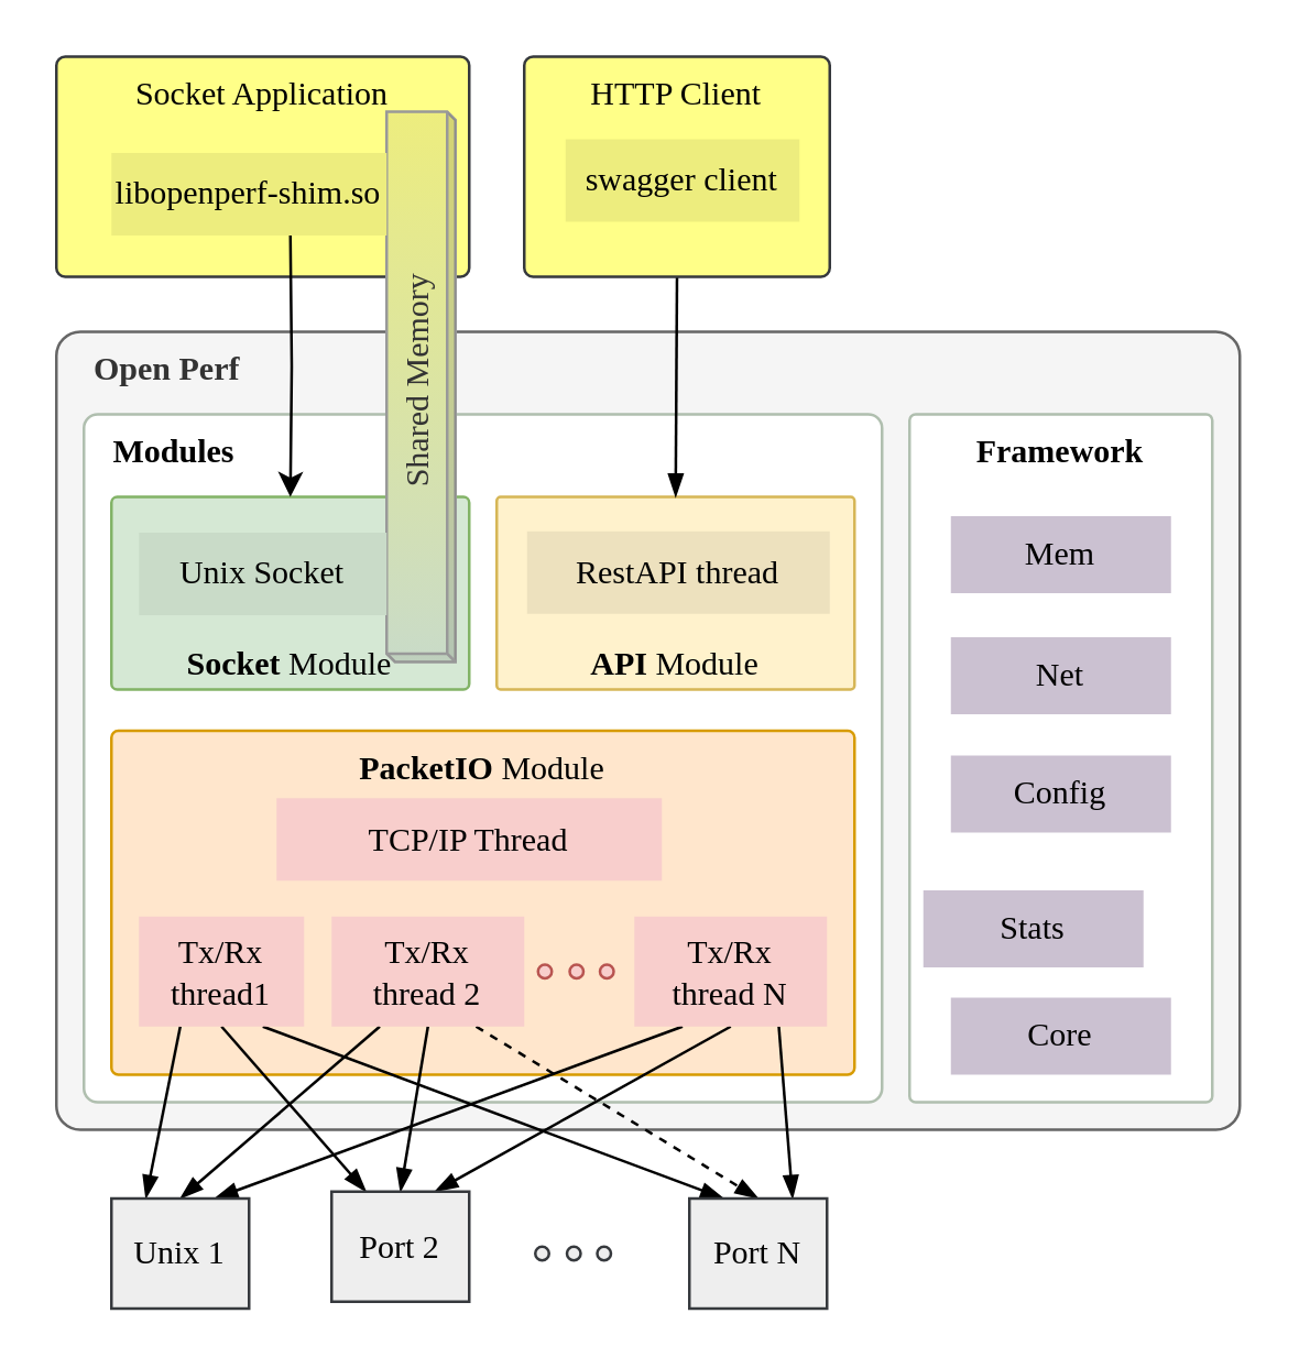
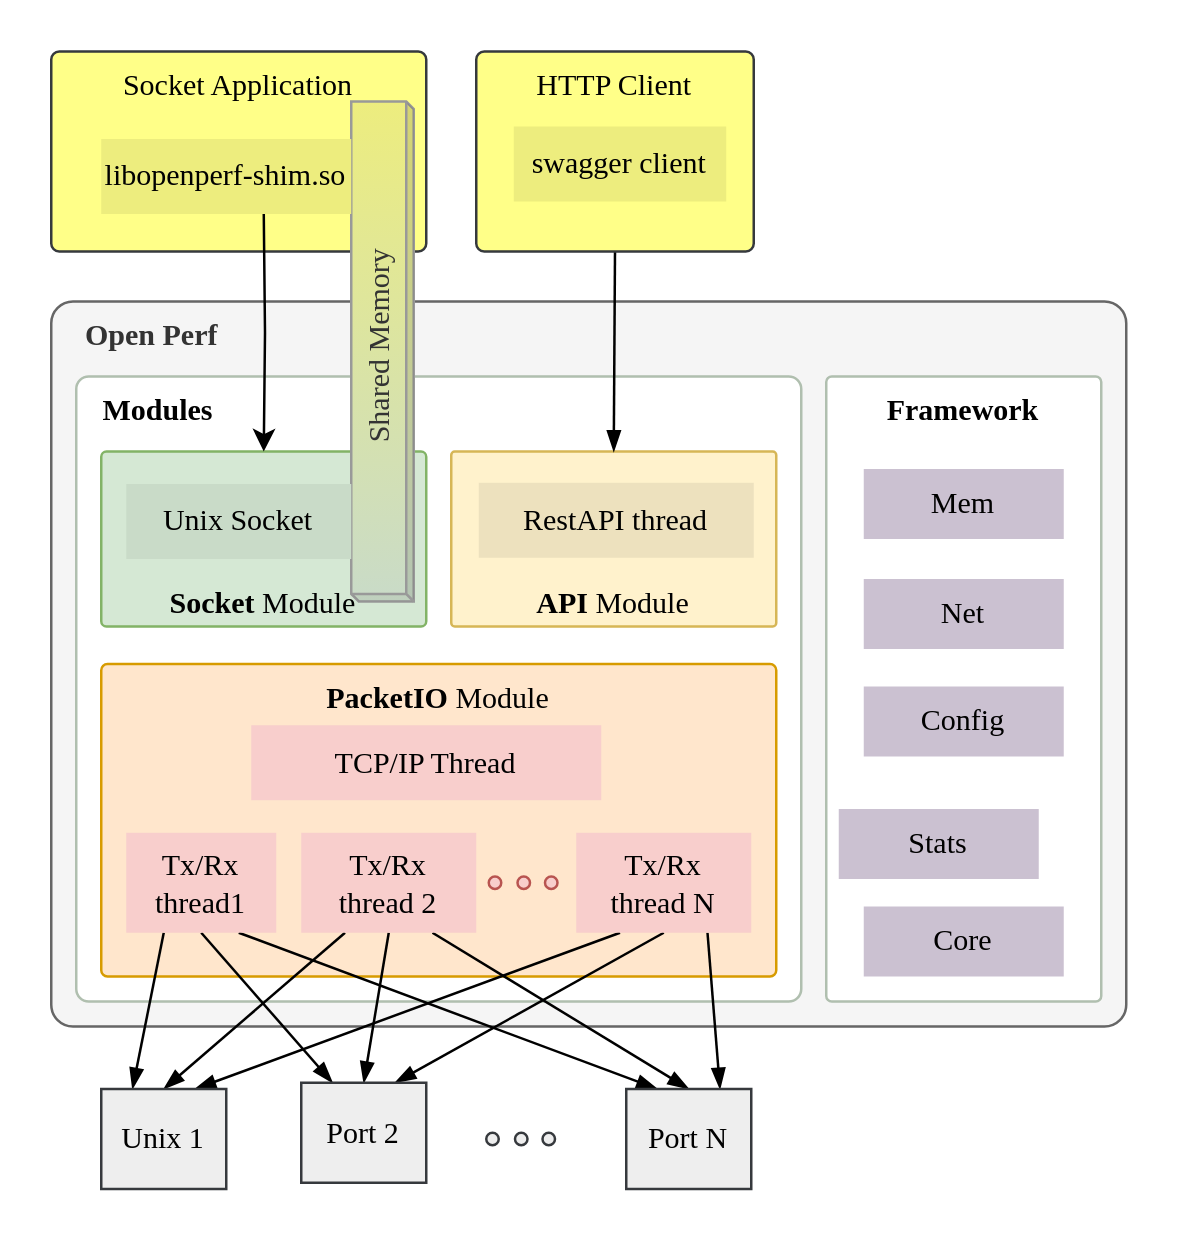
- <mxCell id="15" style="edgeStyle=none;rounded=0;orthogonalLoop=1;jettySize=auto;html=1;exitX=0.75;exitY=1;exitDx=0;exitDy=0;entryX=0.5;entryY=0;entryDx=0;entryDy=0;endArrow=blockThin;endFill=1;fontFamily=Avenir Next Condensed;dashed=1;" parent="1" source="16" target="26" edge="1"><mxGeometry relative="1" as="geometry" /></mxCell>
+ <mxCell id="15" style="edgeStyle=none;rounded=0;orthogonalLoop=1;jettySize=auto;html=1;exitX=0.75;exitY=1;exitDx=0;exitDy=0;entryX=0.5;entryY=0;entryDx=0;entryDy=0;endArrow=blockThin;endFill=1;fontFamily=Avenir Next Condensed;" parent="1" source="16" target="26" edge="1"><mxGeometry relative="1" as="geometry" /></mxCell>
